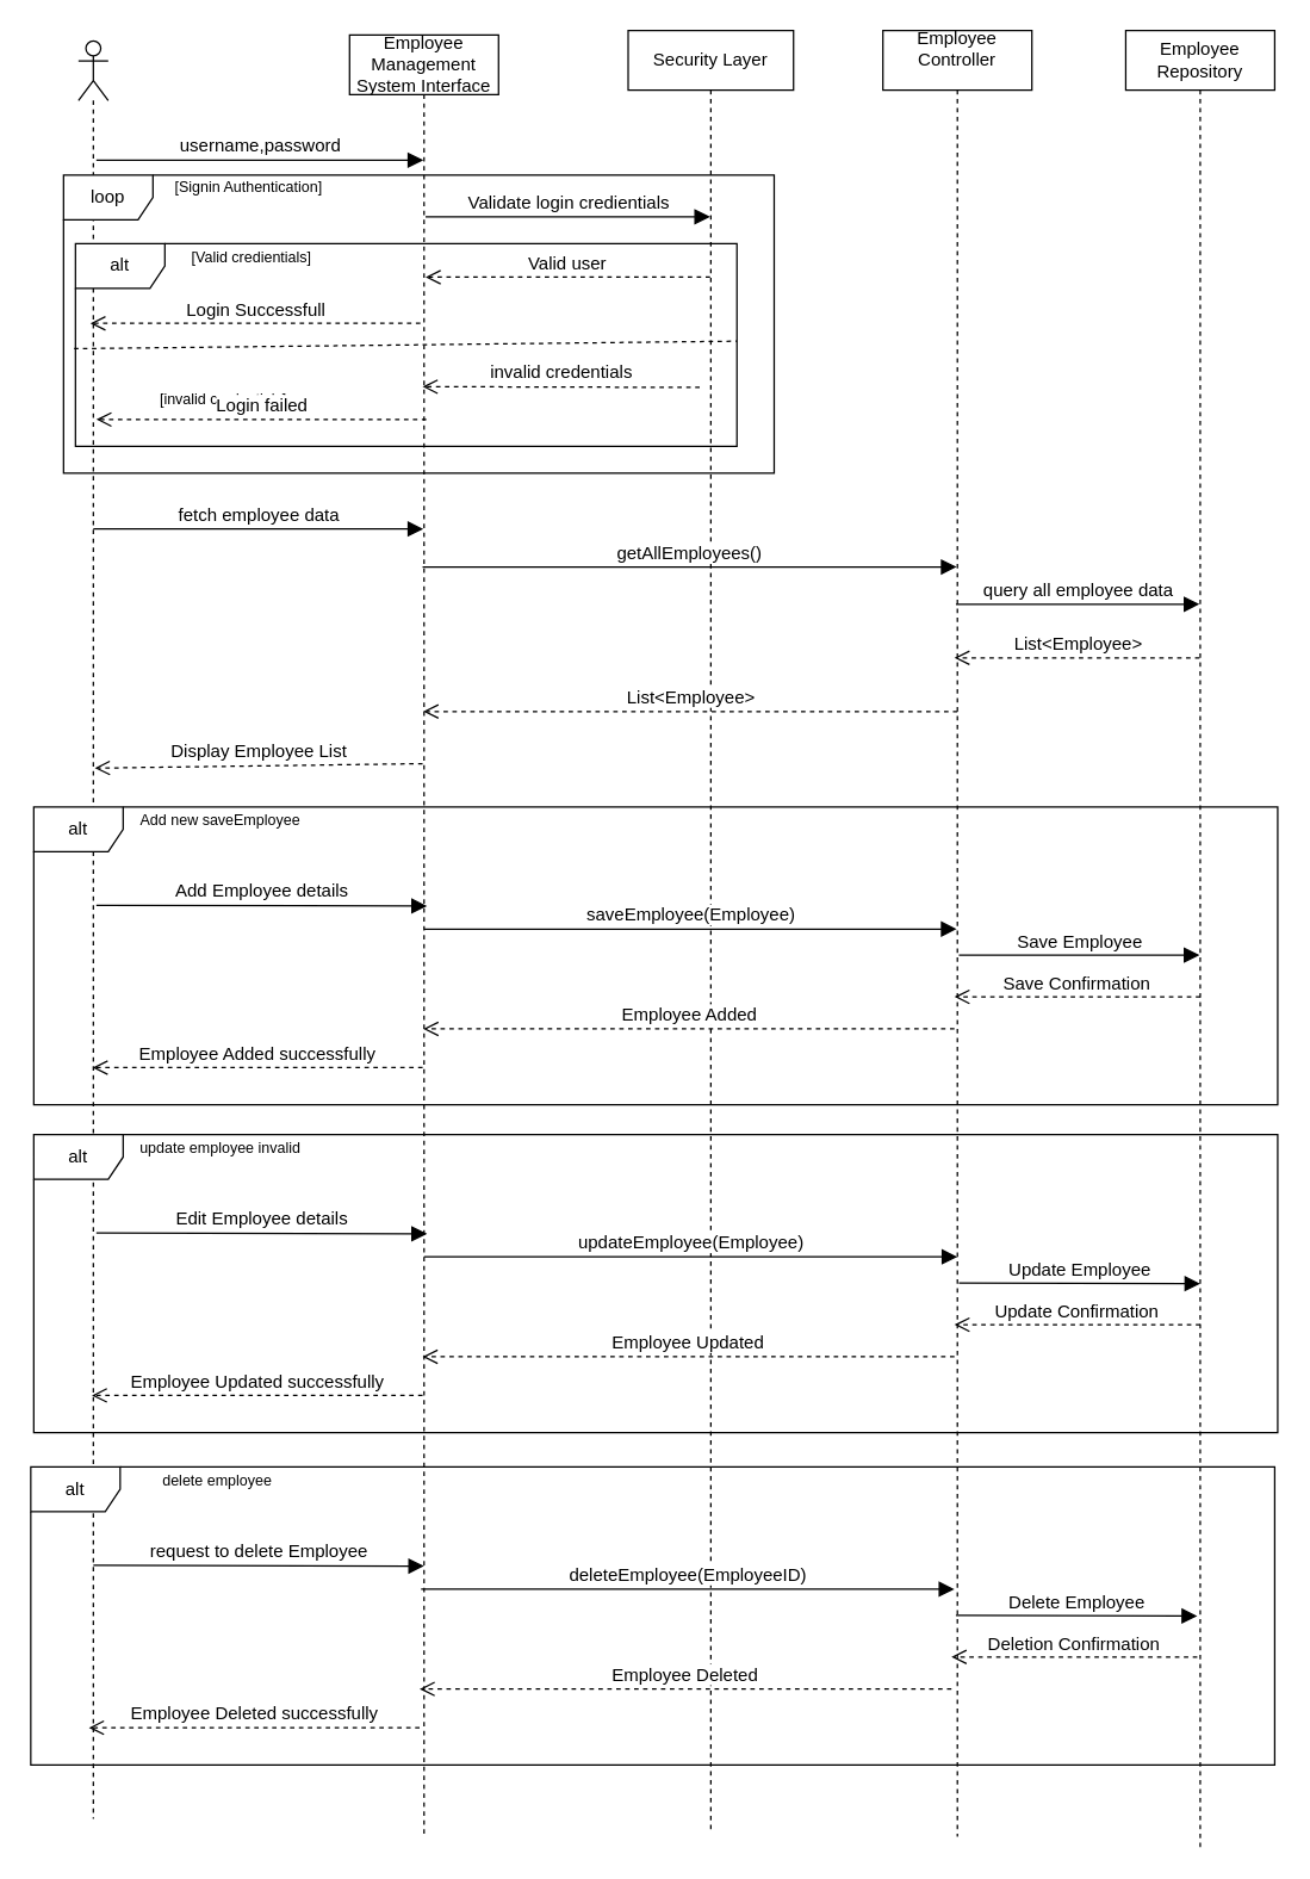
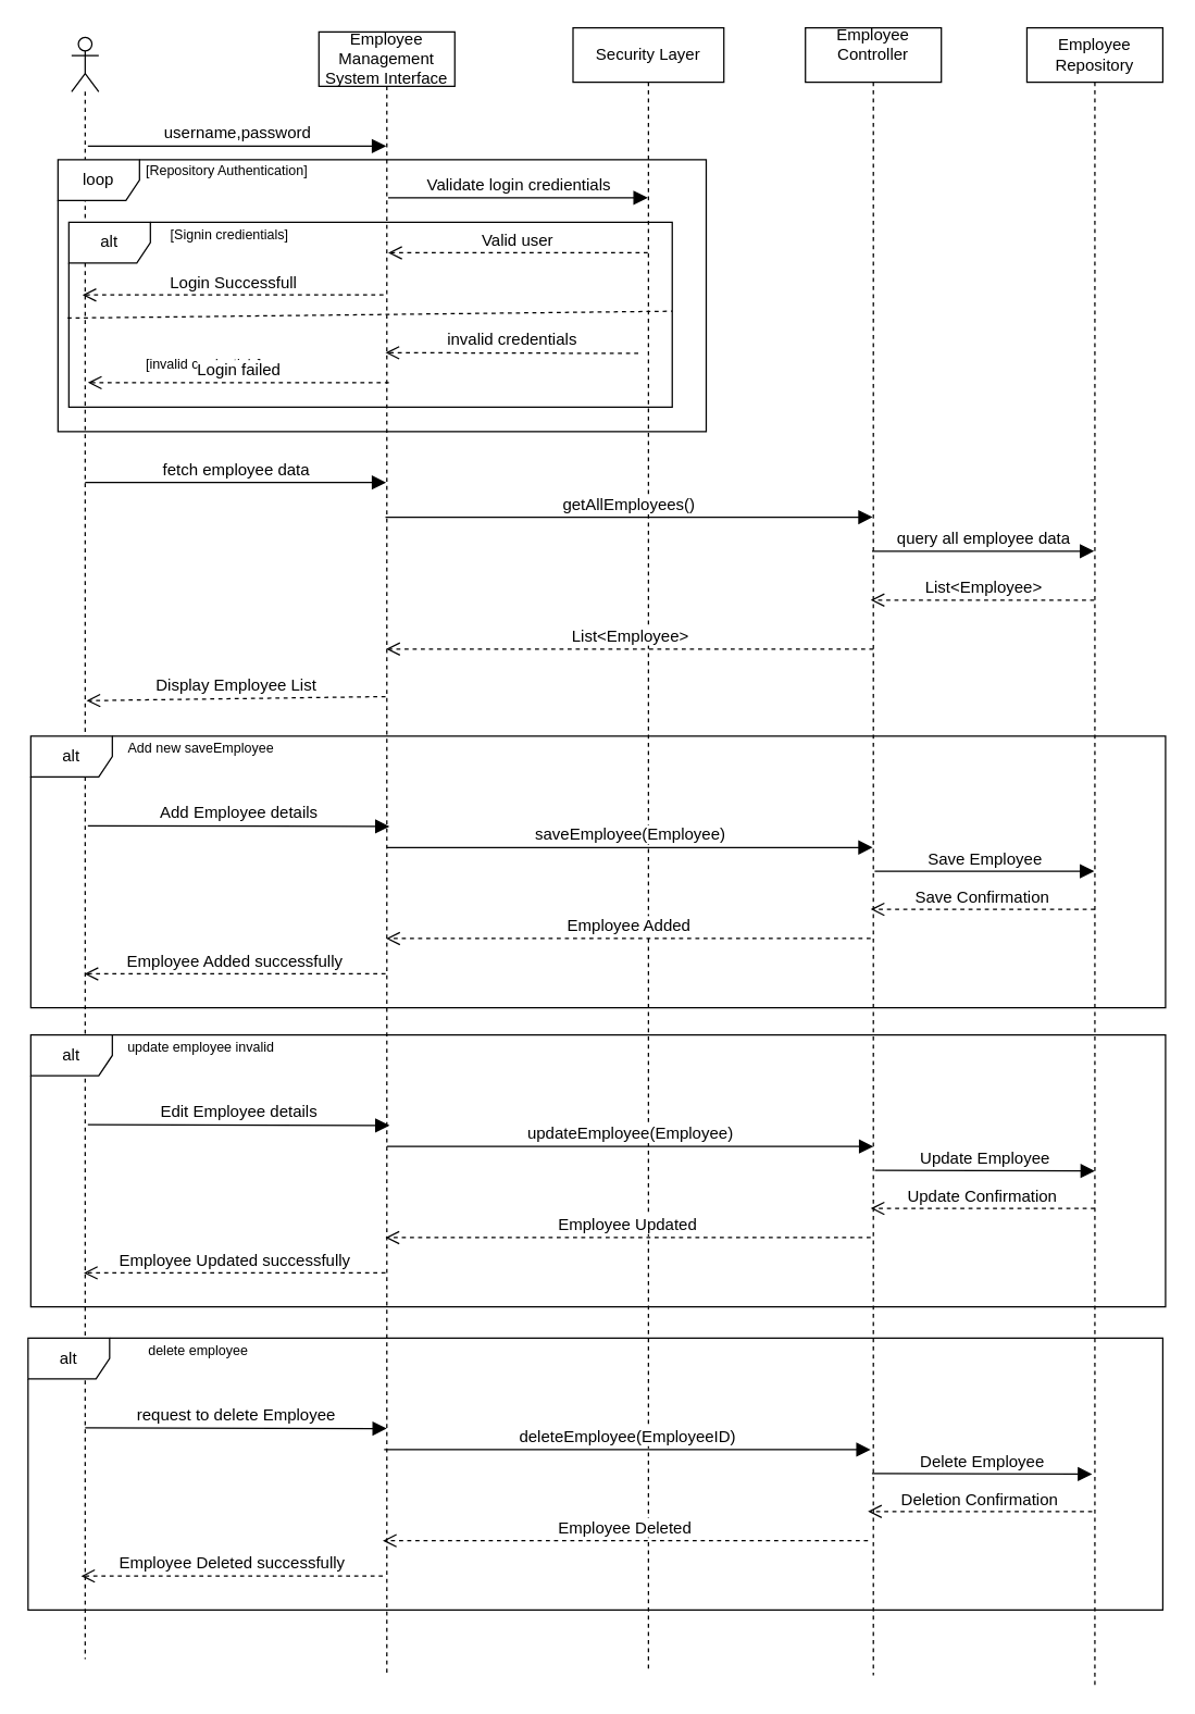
- <mxCell id="9" value="&lt;font style=&quot;font-size: 10px;&quot;&gt;[Signin Authentication]&lt;/font&gt;" style="text;html=1;align=center;verticalAlign=middle;resizable=0;points=[];autosize=1;strokeColor=none;fillColor=none;fontSize=16;" vertex="1" parent="1"><mxGeometry x="107" y="107" width="117" height="31" as="geometry" /></mxCell>
+ <mxCell id="9" value="&lt;font style=&quot;font-size: 10px;&quot;&gt;[Repository Authentication]&lt;/font&gt;" style="text;html=1;align=center;verticalAlign=middle;resizable=0;points=[];autosize=1;strokeColor=none;fillColor=none;fontSize=16;" vertex="1" parent="1"><mxGeometry x="107" y="107" width="117" height="31" as="geometry" /></mxCell>
- <mxCell id="12" value="&lt;font style=&quot;font-size: 10px;&quot;&gt;[Valid credientials]&lt;/font&gt;" style="text;html=1;align=center;verticalAlign=middle;resizable=0;points=[];autosize=1;strokeColor=none;fillColor=none;fontSize=16;" vertex="1" parent="1"><mxGeometry x="119" y="154.5" width="98" height="31" as="geometry" /></mxCell>
+ <mxCell id="12" value="&lt;font style=&quot;font-size: 10px;&quot;&gt;[Signin credientials]&lt;/font&gt;" style="text;html=1;align=center;verticalAlign=middle;resizable=0;points=[];autosize=1;strokeColor=none;fillColor=none;fontSize=16;" vertex="1" parent="1"><mxGeometry x="119" y="154.5" width="98" height="31" as="geometry" /></mxCell>
